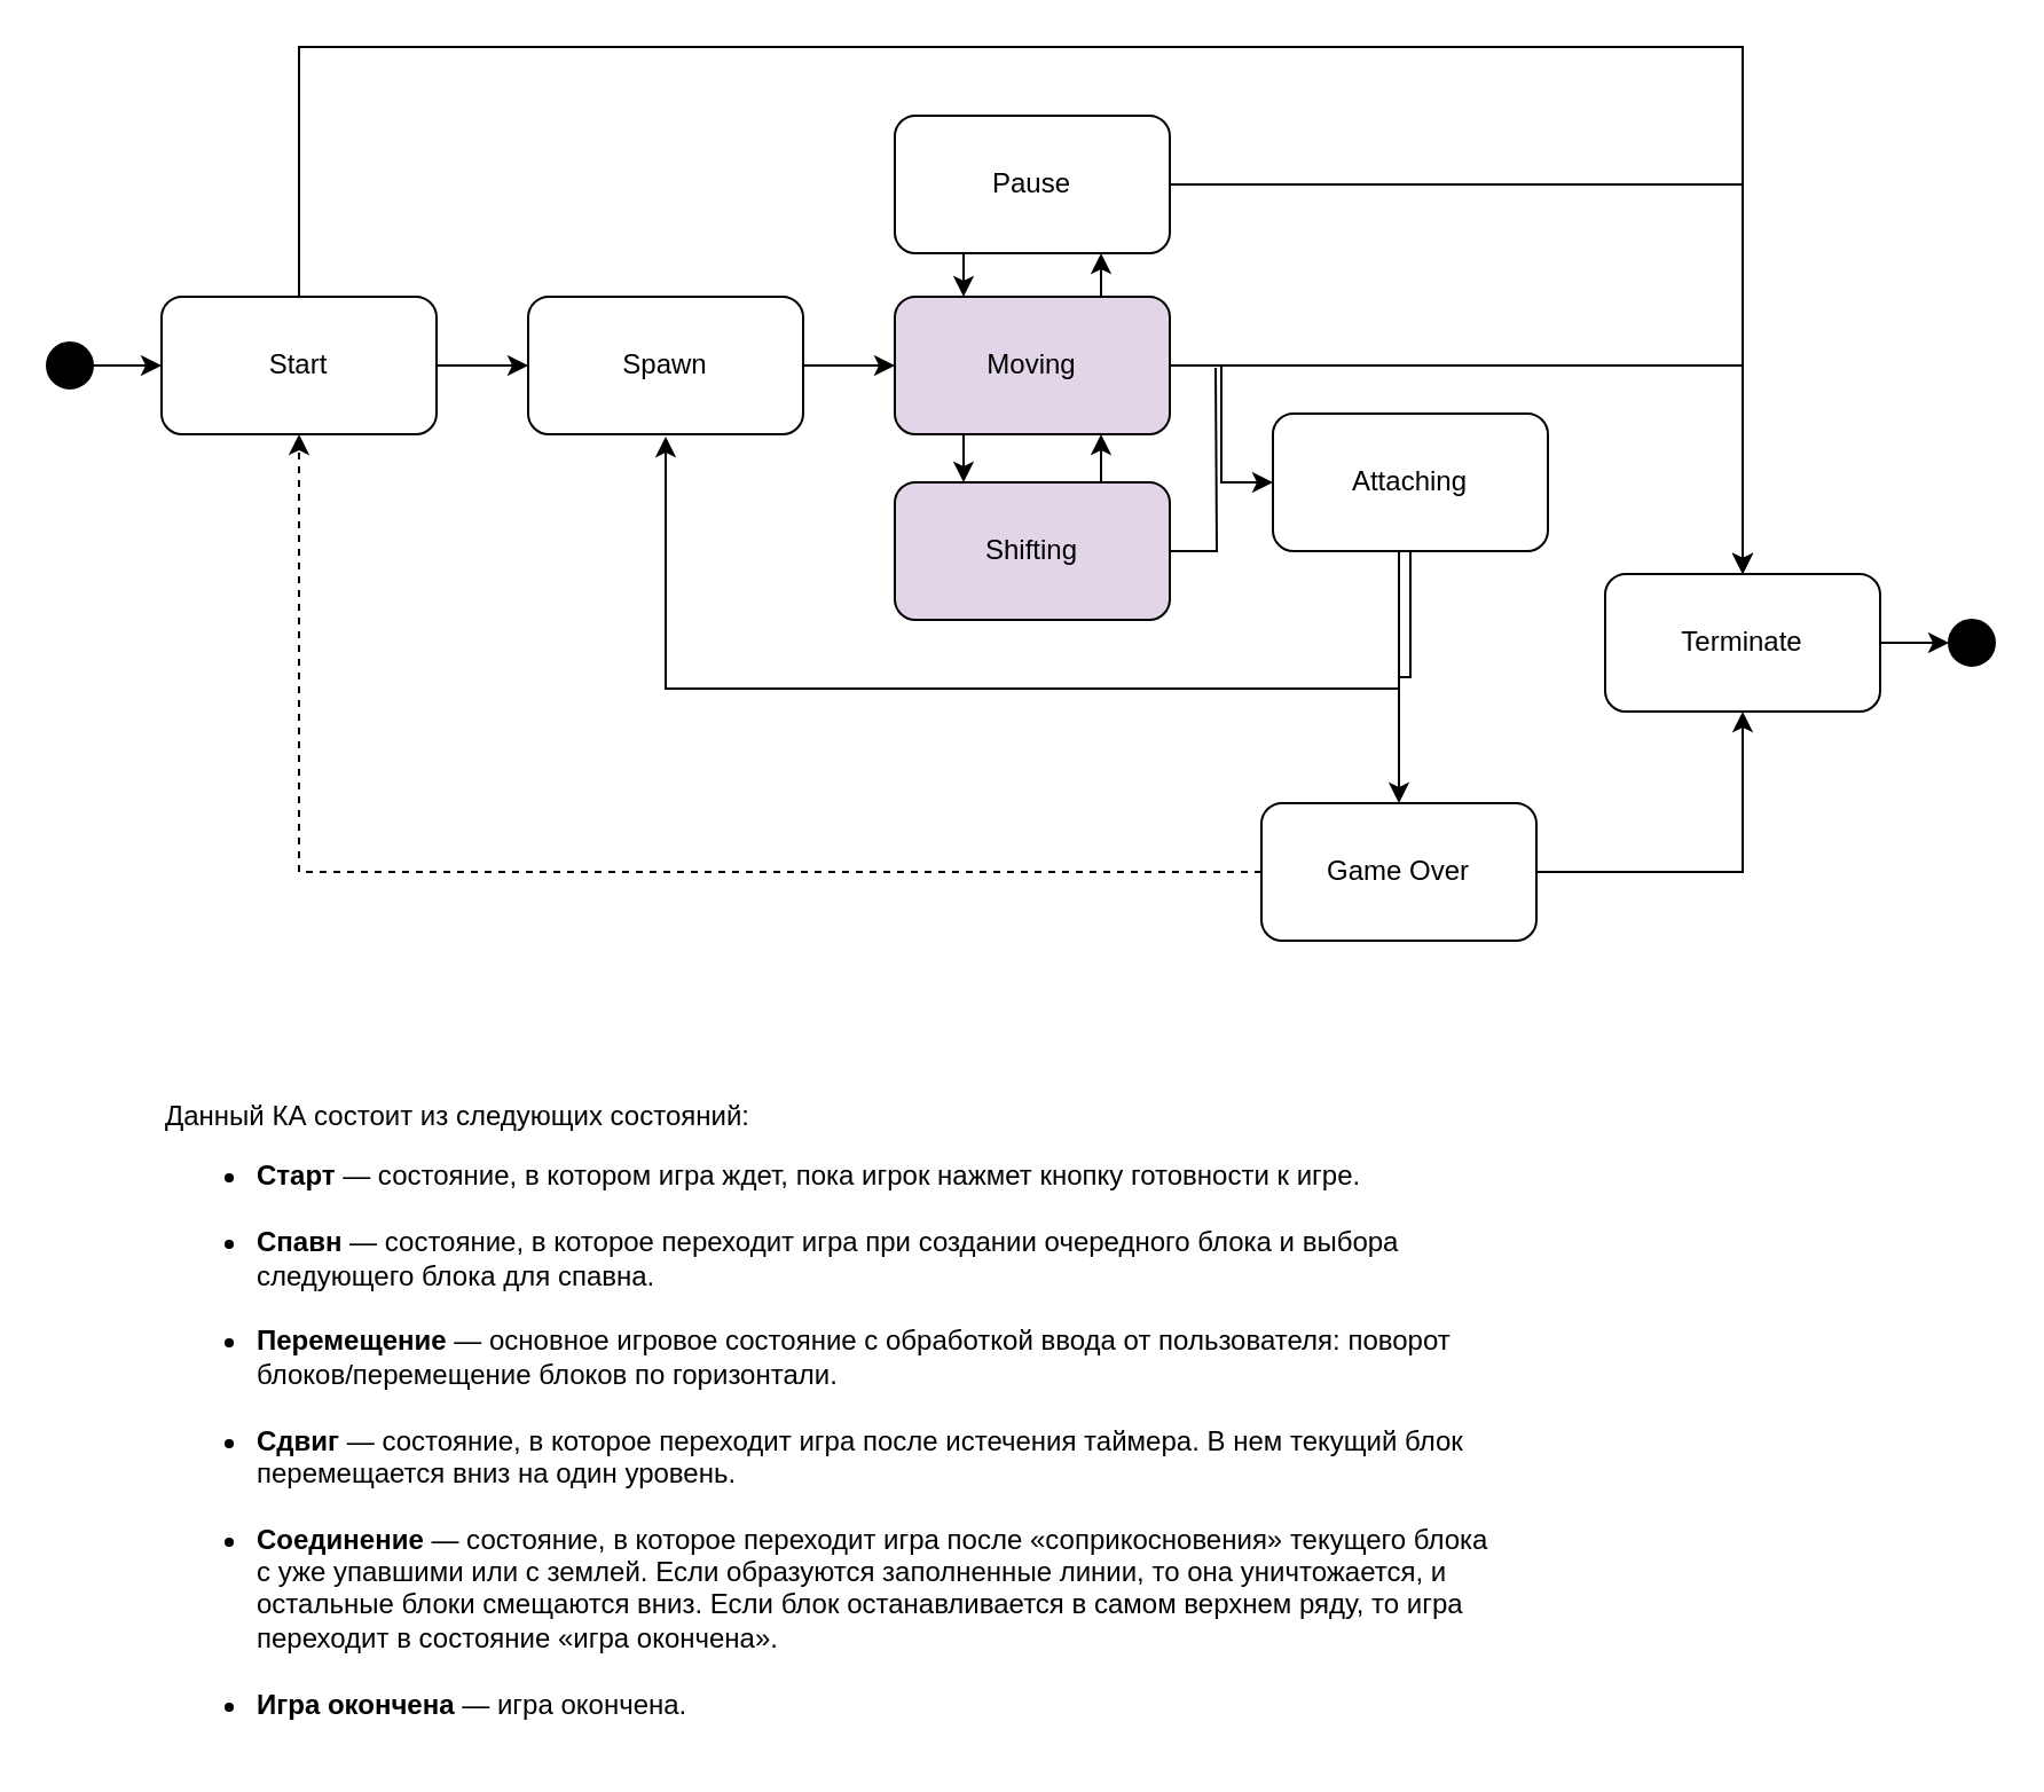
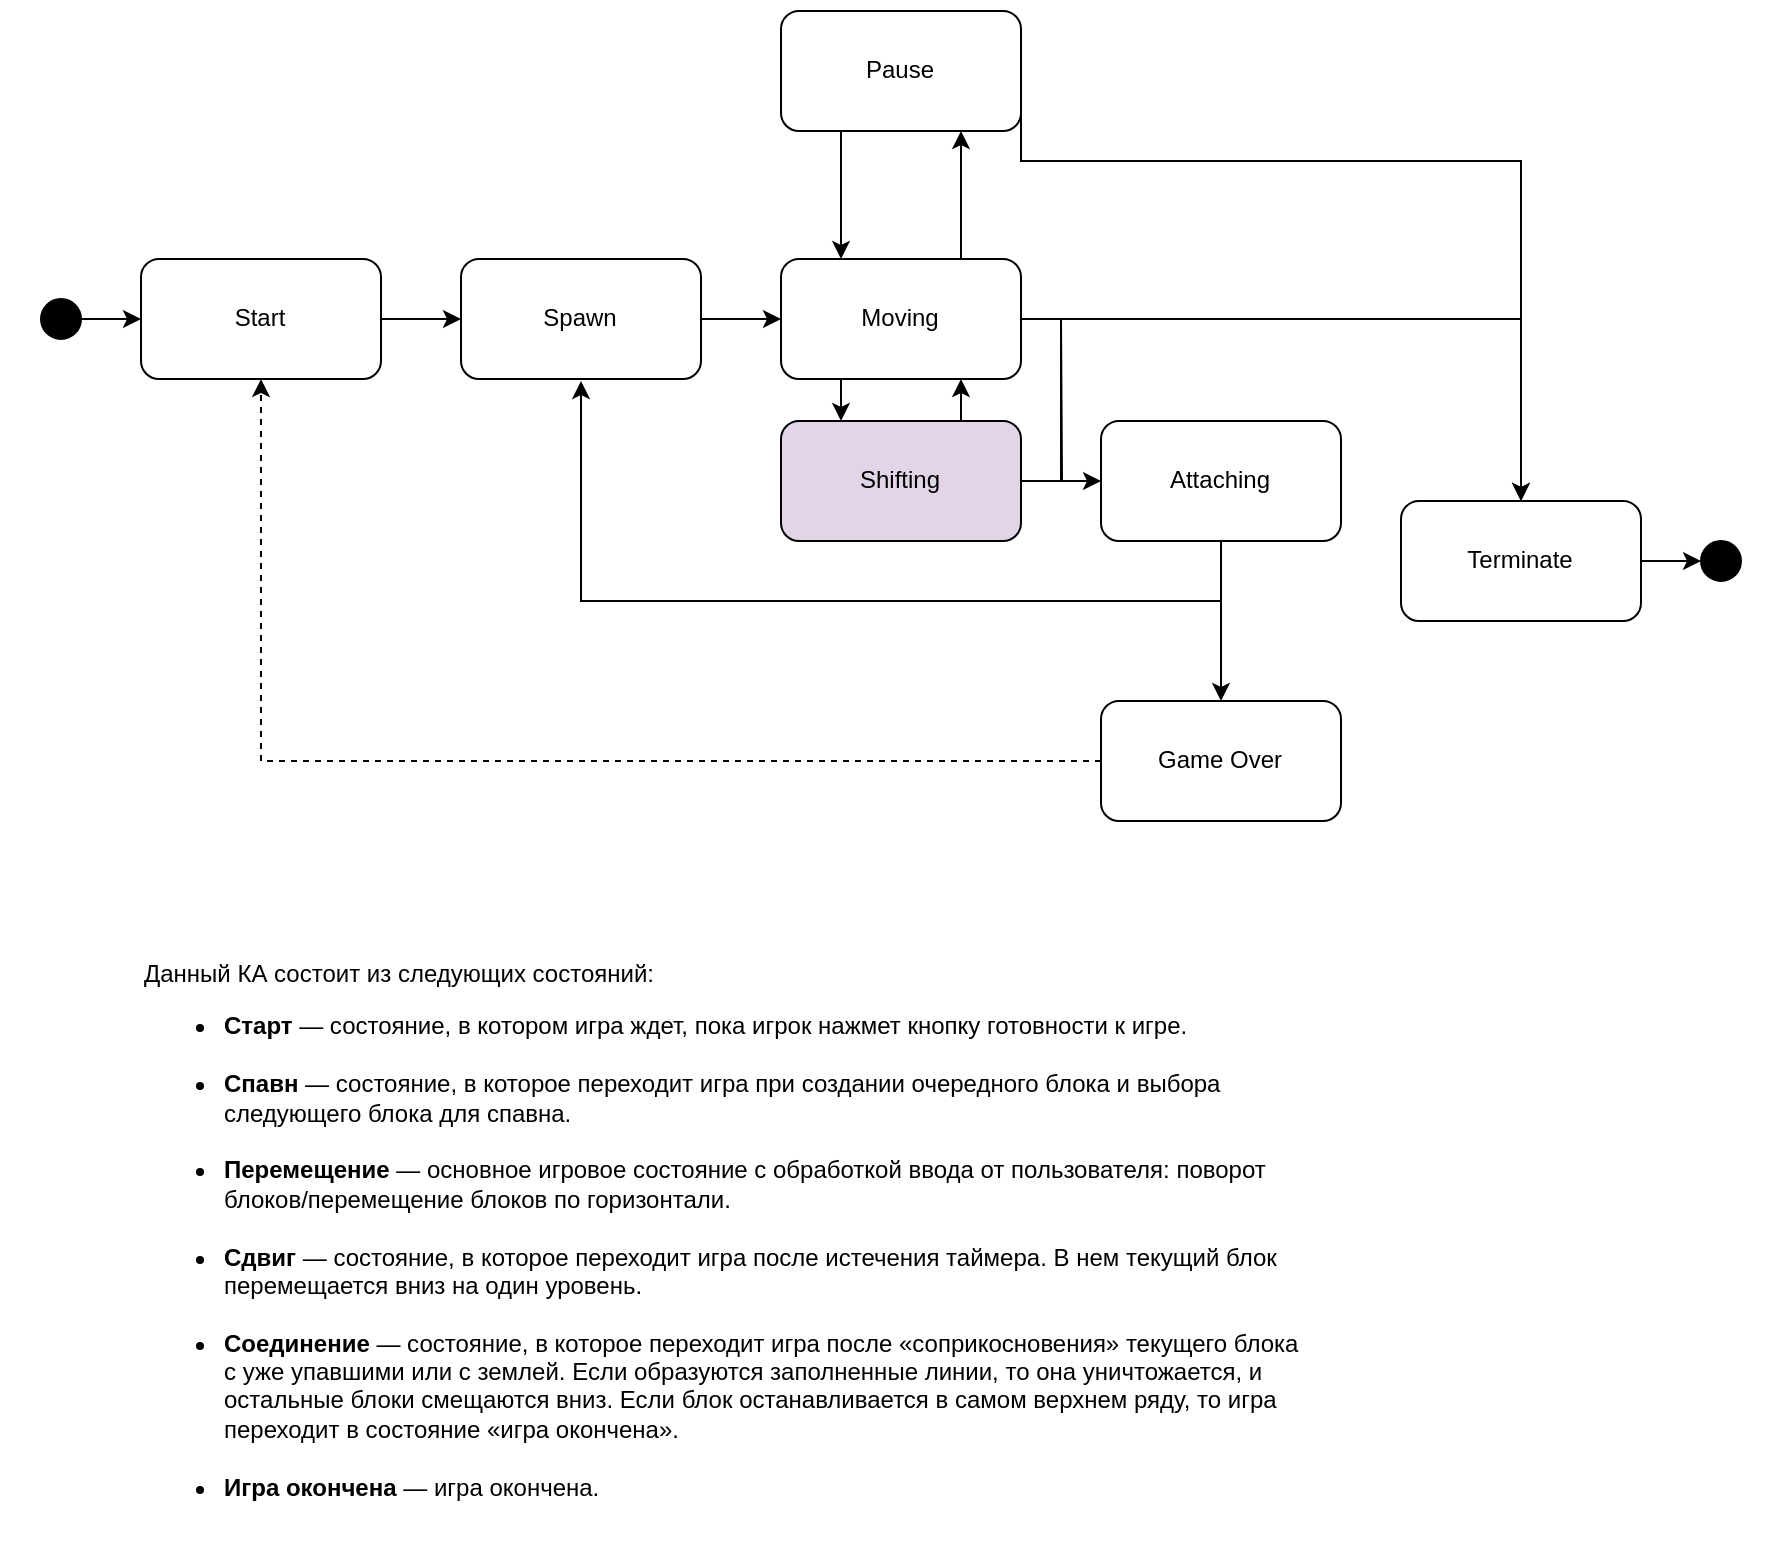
- <mxCell id="3" style="edgeStyle=orthogonalEdgeStyle;rounded=0;orthogonalLoop=1;jettySize=auto;html=1;exitX=0.5;exitY=0;exitDx=0;exitDy=0;entryX=0.5;entryY=0;entryDx=0;entryDy=0;" edge="1" parent="1" source="4" target="23"><mxGeometry relative="1" as="geometry"><Array as="points"><mxPoint x="130" y="20" /><mxPoint x="760" y="20" /></Array></mxGeometry></mxCell>
- <mxCell id="26" value="Pause" style="rounded=1;whiteSpace=wrap;html=1;" vertex="1" parent="1"><mxGeometry x="390" y="50" width="120" height="60" as="geometry" /></mxCell>
+ <mxCell id="26" value="Pause" style="rounded=1;whiteSpace=wrap;html=1;" vertex="1" parent="1"><mxGeometry x="390" y="5" width="120" height="60" as="geometry" /></mxCell>
- <mxCell id="11" value="Moving" style="rounded=1;whiteSpace=wrap;html=1;fillColor=#e1d5e7;" vertex="1" parent="1"><mxGeometry x="390" y="129" width="120" height="60" as="geometry" /></mxCell>
+ <mxCell id="11" value="Moving" style="rounded=1;whiteSpace=wrap;html=1;" vertex="1" parent="1"><mxGeometry x="390" y="129" width="120" height="60" as="geometry" /></mxCell>
- <mxCell id="17" value="Attaching" style="rounded=1;whiteSpace=wrap;html=1;" vertex="1" parent="1"><mxGeometry x="555" y="180" width="120" height="60" as="geometry" /></mxCell>
+ <mxCell id="17" value="Attaching" style="rounded=1;whiteSpace=wrap;html=1;" vertex="1" parent="1"><mxGeometry x="550" y="210" width="120" height="60" as="geometry" /></mxCell>
- <mxCell id="19" style="edgeStyle=orthogonalEdgeStyle;rounded=0;orthogonalLoop=1;jettySize=auto;html=1;exitX=1;exitY=0.5;exitDx=0;exitDy=0;entryX=0.5;entryY=1;entryDx=0;entryDy=0;" edge="1" parent="1" source="20" target="23"><mxGeometry relative="1" as="geometry" /></mxCell>
